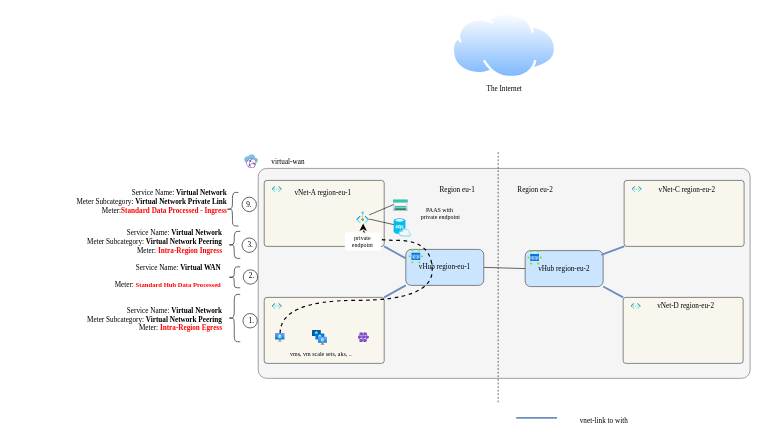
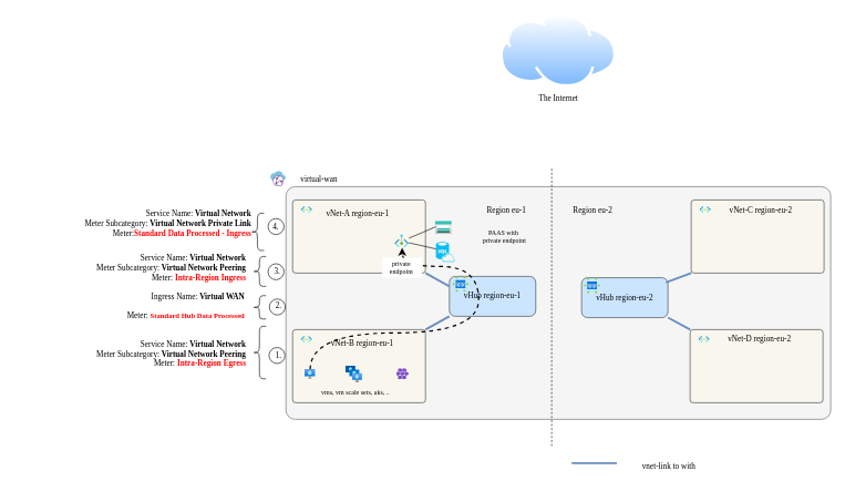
- <mxCell id="56" value="9." style="text;html=1;align=center;verticalAlign=middle;whiteSpace=wrap;rounded=0;fontFamily=Lucida Console;" parent="1" vertex="1"><mxGeometry x="385" y="325" width="60" height="30" as="geometry" /></mxCell>
+ <mxCell id="56" value="4." style="text;html=1;align=center;verticalAlign=middle;whiteSpace=wrap;rounded=0;fontFamily=Lucida Console;" parent="1" vertex="1"><mxGeometry x="385" y="325" width="60" height="30" as="geometry" /></mxCell>
- <mxCell id="41" value="&lt;div&gt;PAAS with&amp;nbsp;&lt;/div&gt;&lt;div&gt;private endpoint&lt;/div&gt;" style="text;html=1;align=center;verticalAlign=middle;whiteSpace=wrap;rounded=0;fontFamily=Lucida Console;fontSize=10;" parent="1" vertex="1"><mxGeometry x="684.25" y="340" width="100" height="30" as="geometry" /></mxCell>
+ <mxCell id="41" value="&lt;div&gt;PAAS with&amp;nbsp;&lt;/div&gt;&lt;div&gt;private endpoint&lt;/div&gt;" style="text;html=1;align=center;verticalAlign=middle;whiteSpace=wrap;rounded=0;fontFamily=Lucida Console;fontSize=10;" parent="1" vertex="1"><mxGeometry x="709.25" y="340" width="100" height="30" as="geometry" /></mxCell>
- <mxCell id="5" style="rounded=0;orthogonalLoop=1;jettySize=auto;html=1;exitX=1;exitY=0.5;exitDx=0;exitDy=0;entryX=0;entryY=0.5;entryDx=0;entryDy=0;endArrow=none;startFill=0;" parent="1" source="6" target="7" edge="1"><mxGeometry relative="1" as="geometry" /></mxCell>
- <mxCell id="48" value="&lt;font face=&quot;Lucida Console&quot;&gt;&lt;br&gt;Service Name: &lt;b&gt;Virtual WAN&lt;/b&gt;&lt;/font&gt;&lt;div&gt;&lt;br&gt;&lt;/div&gt;&lt;div&gt;&lt;font face=&quot;Lucida Console&quot;&gt;Meter: &lt;/font&gt;&lt;font style=&quot;white-space: nowrap; font-size: 11px; color: rgb(255, 0, 0);&quot; face=&quot;Lucida Console&quot;&gt;&lt;b&gt;Standard Hub Data Processed&lt;/b&gt;&lt;/font&gt;&lt;/div&gt;" style="text;html=1;align=right;verticalAlign=middle;rounded=0;whiteSpace=wrap;" parent="1" vertex="1"><mxGeometry x="20" y="418" width="350" height="70" as="geometry" /></mxCell>
+ <mxCell id="48" value="&lt;font face=&quot;Lucida Console&quot;&gt;&lt;br&gt;Ingress Name: &lt;b&gt;Virtual WAN&lt;/b&gt;&lt;/font&gt;&lt;div&gt;&lt;br&gt;&lt;/div&gt;&lt;div&gt;&lt;font face=&quot;Lucida Console&quot;&gt;Meter: &lt;/font&gt;&lt;font style=&quot;white-space: nowrap; font-size: 11px; color: rgb(255, 0, 0);&quot; face=&quot;Lucida Console&quot;&gt;&lt;b&gt;Standard Hub Data Processed&lt;/b&gt;&lt;/font&gt;&lt;/div&gt;" style="text;html=1;align=right;verticalAlign=middle;rounded=0;whiteSpace=wrap;" parent="1" vertex="1"><mxGeometry x="20" y="418" width="350" height="70" as="geometry" /></mxCell>
+ <mxCell id="15" value="vNet-B region-eu-1" style="text;html=1;align=center;verticalAlign=middle;whiteSpace=wrap;rounded=0;fontFamily=Lucida Console;" parent="1" vertex="1"><mxGeometry x="475" y="501" width="140" height="30" as="geometry" /></mxCell>
